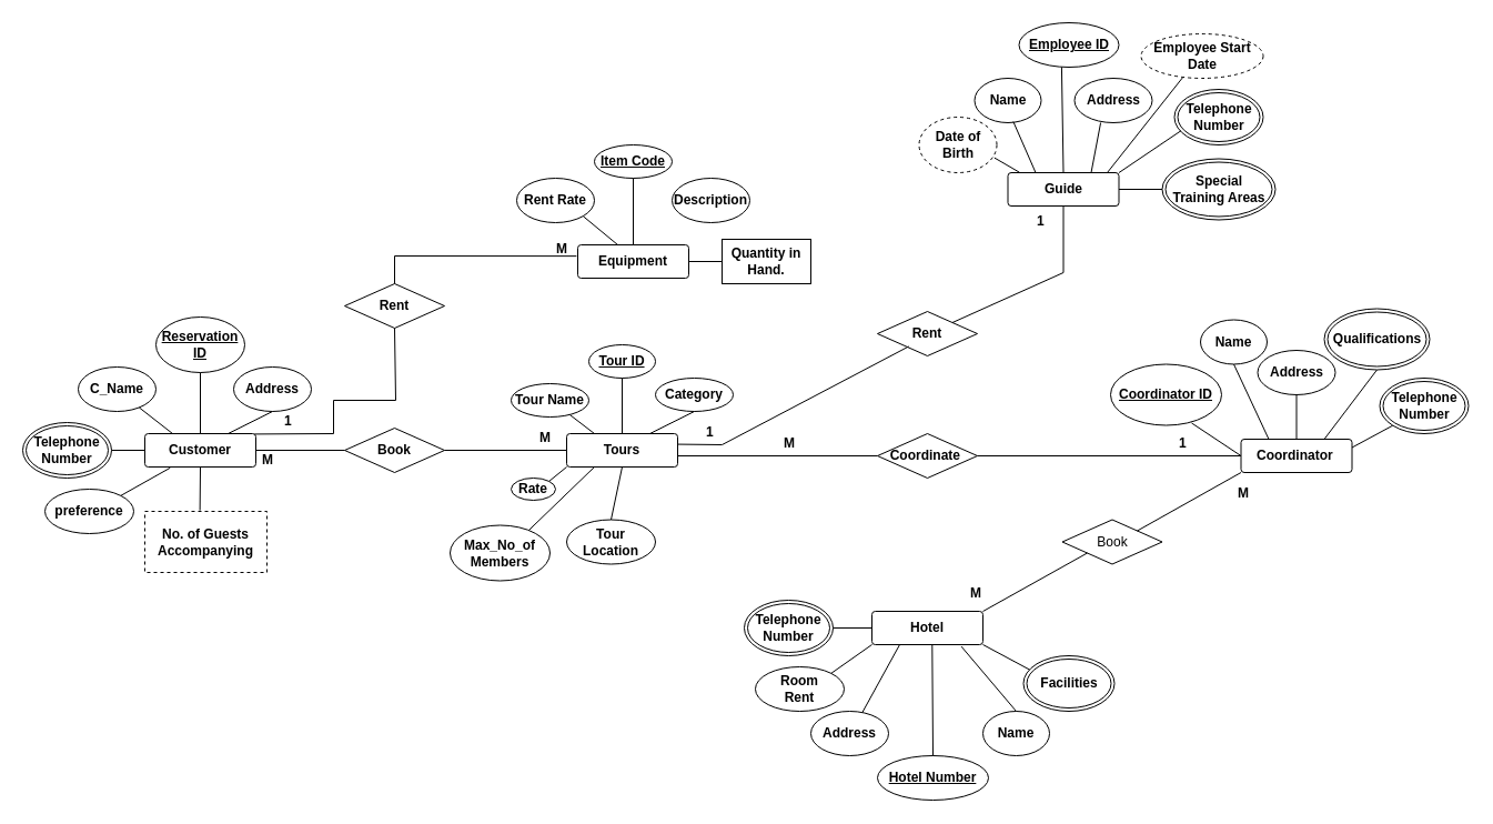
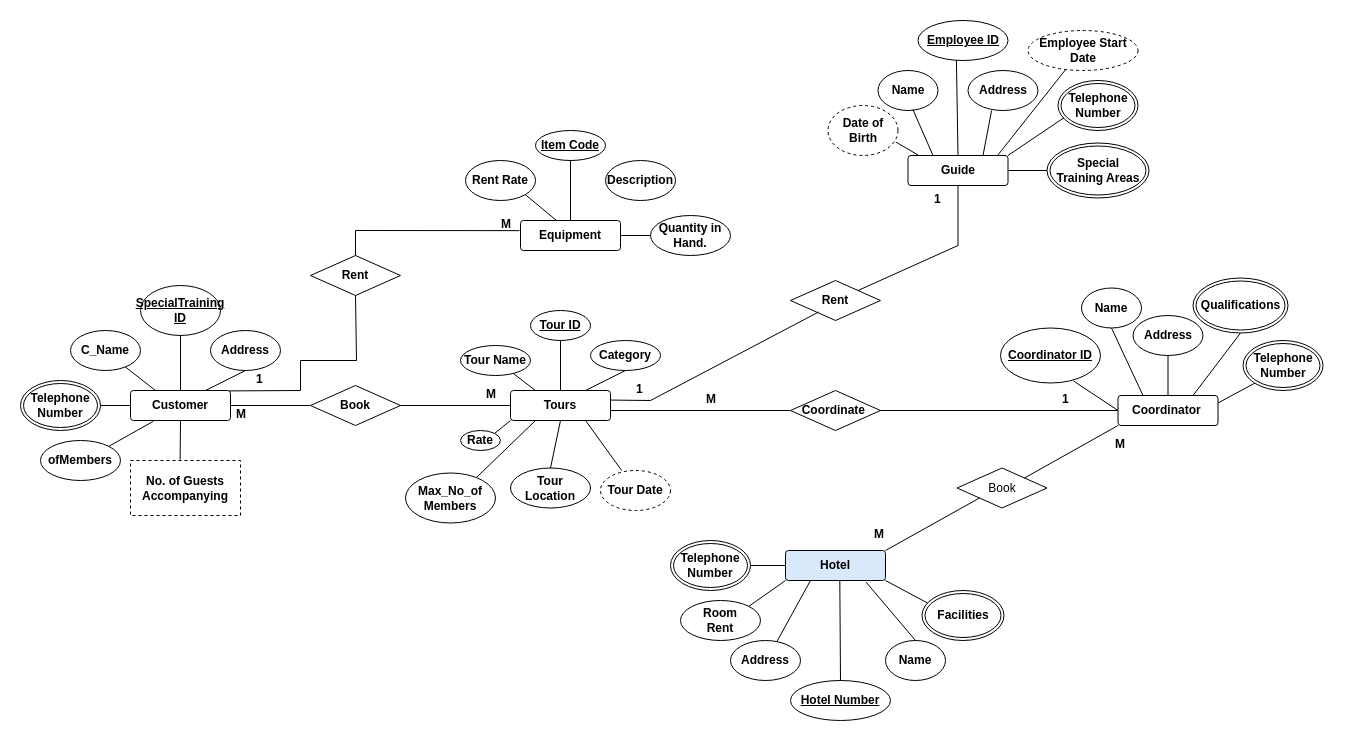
- <mxCell id="37" value="&lt;span&gt;Quantity in Hand.&lt;/span&gt;" style="whiteSpace=wrap;html=1;align=center;fontStyle=1;rounded=0;" vertex="1" parent="1"><mxGeometry x="650" y="215" width="80" height="40" as="geometry" /></mxCell>
+ <mxCell id="37" value="&lt;span&gt;Quantity in Hand.&lt;/span&gt;" style="ellipse;whiteSpace=wrap;html=1;align=center;fontStyle=1" vertex="1" parent="1"><mxGeometry x="650" y="215" width="80" height="40" as="geometry" /></mxCell>
- <mxCell id="3" value="&lt;span&gt;Reservation &lt;br&gt;ID&lt;/span&gt;" style="ellipse;whiteSpace=wrap;html=1;align=center;fontStyle=5;" vertex="1" parent="1"><mxGeometry x="140" y="285" width="80" height="50" as="geometry" /></mxCell>
+ <mxCell id="3" value="&lt;span&gt;SpecialTraining &lt;br&gt;ID&lt;/span&gt;" style="ellipse;whiteSpace=wrap;html=1;align=center;fontStyle=5;" vertex="1" parent="1"><mxGeometry x="140" y="285" width="80" height="50" as="geometry" /></mxCell>
+ <mxCell id="28" value="" style="endArrow=none;html=1;rounded=0;exitX=0.75;exitY=1;exitDx=0;exitDy=0;entryX=0.304;entryY=0.003;entryDx=0;entryDy=0;entryPerimeter=0;fontStyle=1" edge="1" parent="1" source="15" target="18"><mxGeometry relative="1" as="geometry"><mxPoint x="610" y="440" as="sourcePoint" /><mxPoint x="770" y="440" as="targetPoint" /></mxGeometry></mxCell>
- <mxCell id="8" value="&lt;span&gt;preference&lt;/span&gt;" style="ellipse;whiteSpace=wrap;html=1;align=center;fontStyle=1" vertex="1" parent="1"><mxGeometry x="40" y="440" width="80" height="40" as="geometry" /></mxCell>
+ <mxCell id="8" value="&lt;span&gt;ofMembers&lt;/span&gt;" style="ellipse;whiteSpace=wrap;html=1;align=center;fontStyle=1" vertex="1" parent="1"><mxGeometry x="40" y="440" width="80" height="40" as="geometry" /></mxCell>
+ <mxCell id="18" value="&lt;span&gt;Tour Date&lt;/span&gt;" style="ellipse;whiteSpace=wrap;html=1;align=center;dashed=1;fontStyle=1" vertex="1" parent="1"><mxGeometry x="600" y="470" width="70" height="40" as="geometry" /></mxCell>
- <mxCell id="76" value="&lt;span&gt;Hotel&lt;/span&gt;" style="rounded=1;arcSize=10;whiteSpace=wrap;html=1;align=center;fontStyle=1" vertex="1" parent="1"><mxGeometry x="785" y="550" width="100" height="30" as="geometry" /></mxCell>
+ <mxCell id="76" value="&lt;span&gt;Hotel&lt;/span&gt;" style="rounded=1;arcSize=10;whiteSpace=wrap;html=1;align=center;fontStyle=1;fillColor=#dae8fc;" vertex="1" parent="1"><mxGeometry x="785" y="550" width="100" height="30" as="geometry" /></mxCell>
